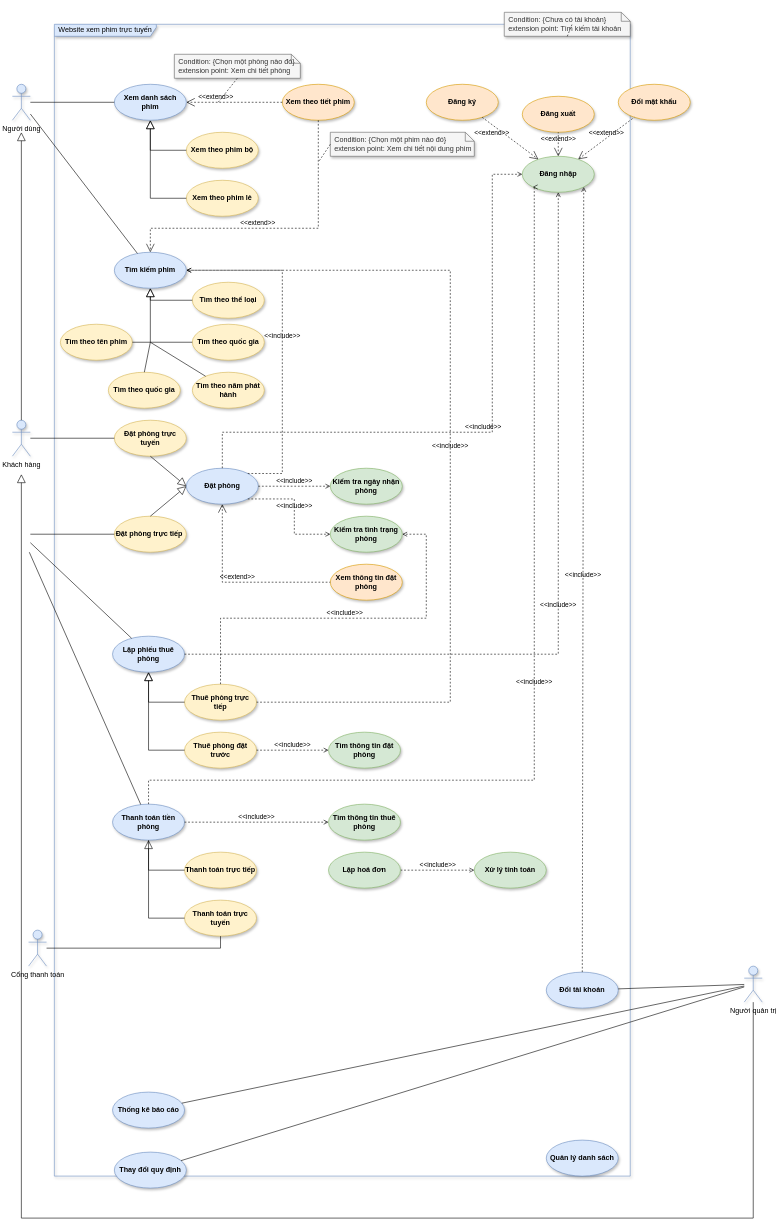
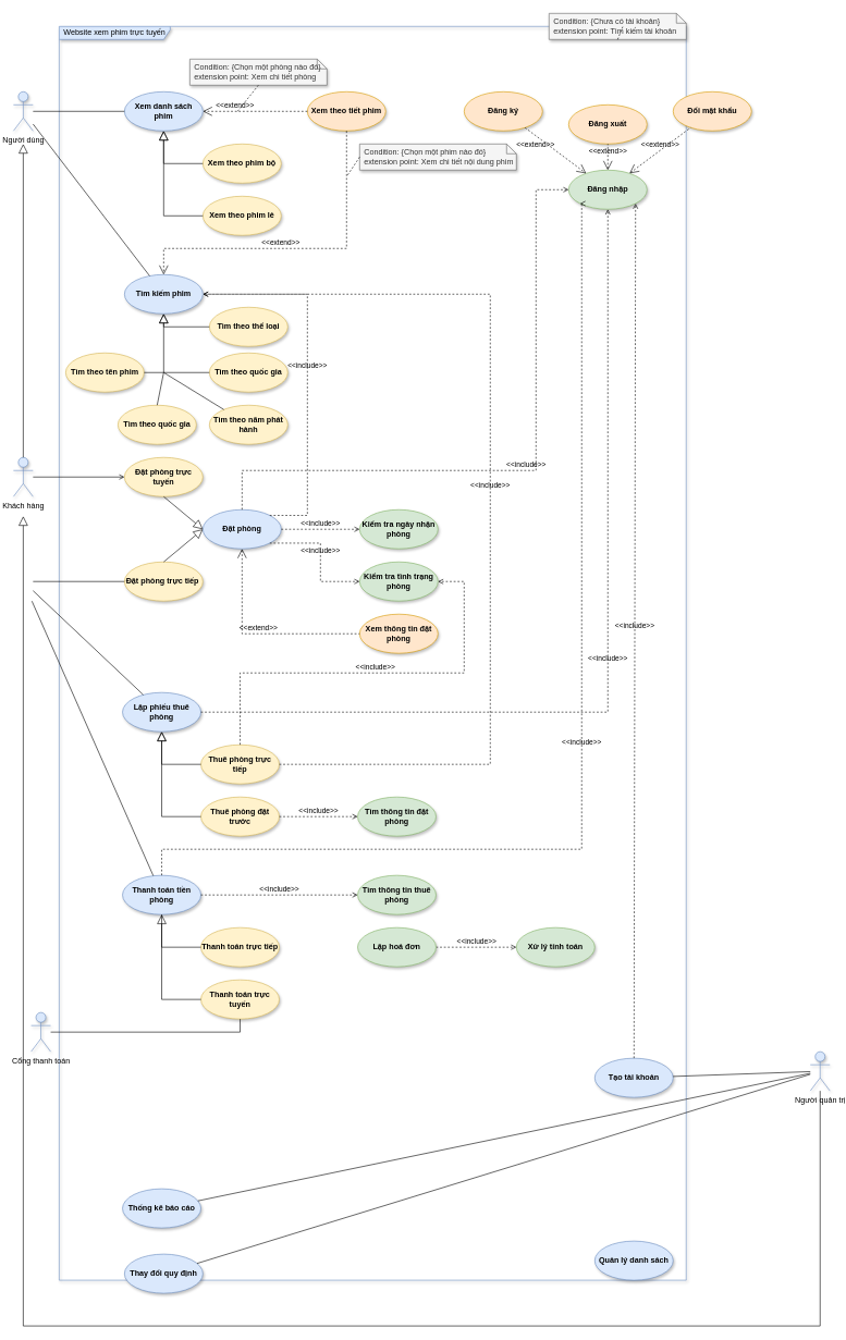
- <mxCell id="44" value="" style="edgeStyle=none;html=1;endArrow=none;verticalAlign=bottom;rounded=0;" parent="1" source="3" target="40" edge="1"><mxGeometry width="160" relative="1" as="geometry"><mxPoint x="300" y="690" as="sourcePoint" /><mxPoint x="460" y="690" as="targetPoint" /></mxGeometry></mxCell>
+ <mxCell id="44" value="" style="edgeStyle=none;html=1;endArrow=open;verticalAlign=bottom;rounded=0;" parent="1" source="3" target="40" edge="1"><mxGeometry width="160" relative="1" as="geometry"><mxPoint x="300" y="690" as="sourcePoint" /><mxPoint x="460" y="690" as="targetPoint" /></mxGeometry></mxCell>
- <mxCell id="6" value="Đổi tài khoản" style="shape=ellipse;html=1;strokeWidth=1;fontStyle=1;whiteSpace=wrap;align=center;perimeter=ellipsePerimeter;rounded=1;fillColor=#dae8fc;strokeColor=#6c8ebf;shadow=1;" parent="1" vertex="1"><mxGeometry x="910" y="1620" width="120" height="60" as="geometry" /></mxCell>
+ <mxCell id="6" value="Tạo tài khoản" style="shape=ellipse;html=1;strokeWidth=1;fontStyle=1;whiteSpace=wrap;align=center;perimeter=ellipsePerimeter;rounded=1;fillColor=#dae8fc;strokeColor=#6c8ebf;shadow=1;" parent="1" vertex="1"><mxGeometry x="910" y="1620" width="120" height="60" as="geometry" /></mxCell>
